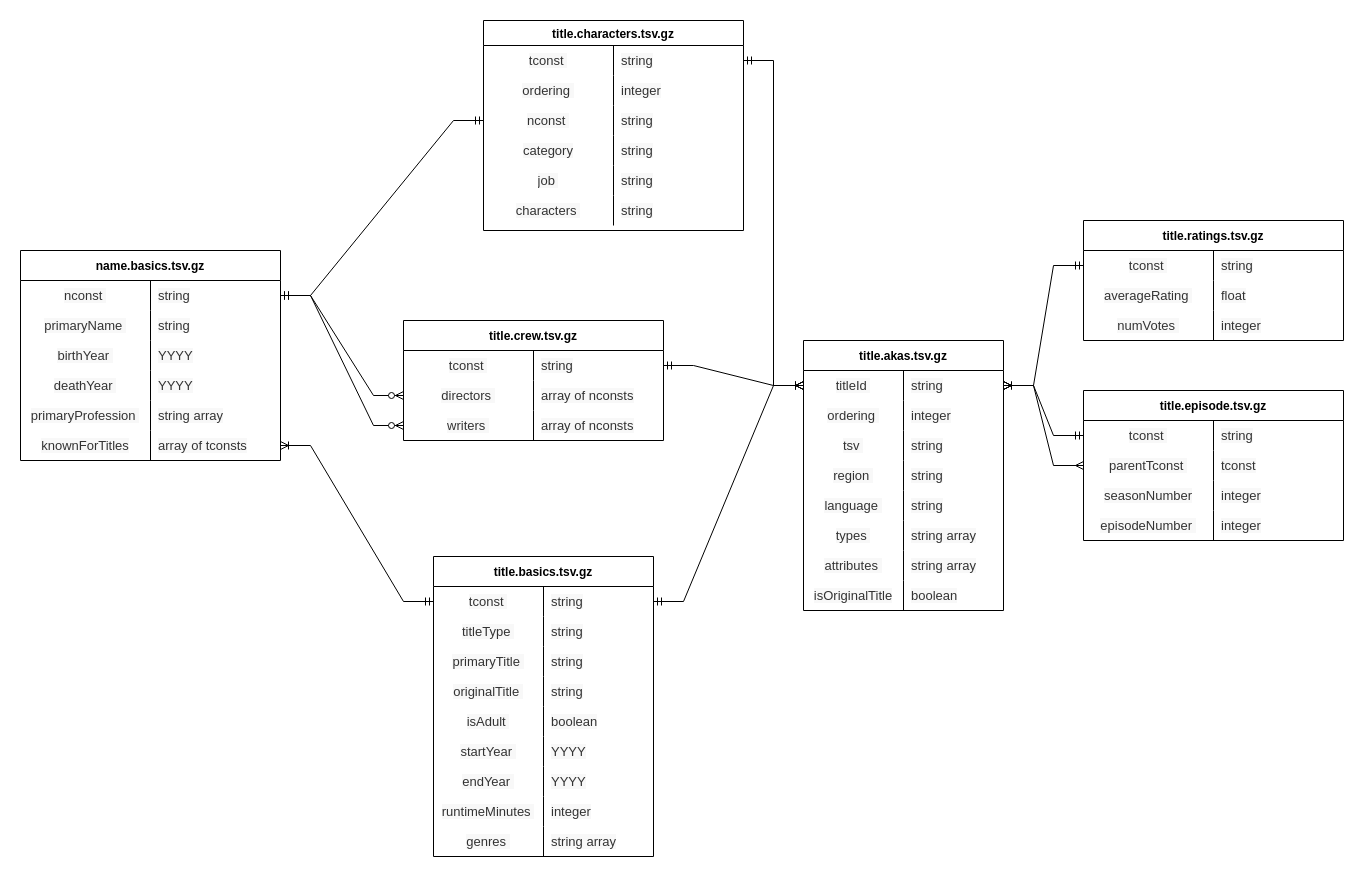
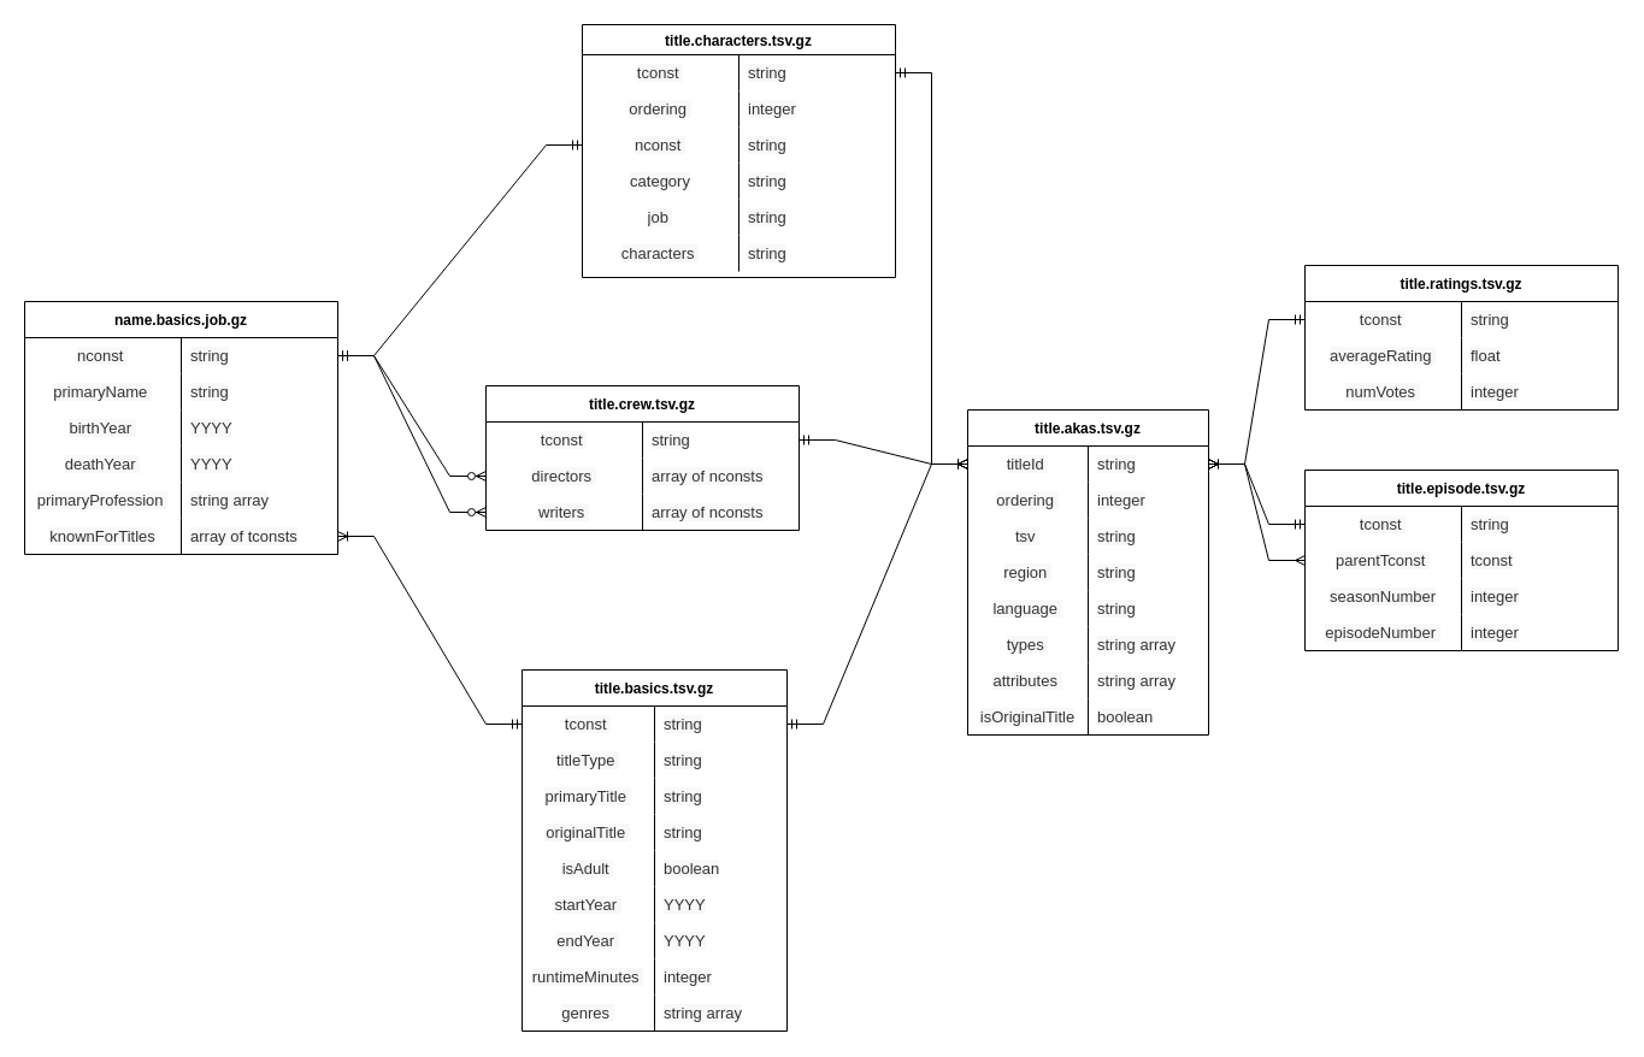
- <mxCell id="114" value="name.basics.tsv.gz" style="shape=table;startSize=30;container=1;collapsible=0;childLayout=tableLayout;fixedRows=1;rowLines=0;fontStyle=1;shadow=0;" parent="1" vertex="1"><mxGeometry x="20" y="250" width="260" height="210" as="geometry" /></mxCell>
+ <mxCell id="114" value="name.basics.job.gz" style="shape=table;startSize=30;container=1;collapsible=0;childLayout=tableLayout;fixedRows=1;rowLines=0;fontStyle=1;shadow=0;" parent="1" vertex="1"><mxGeometry x="20" y="250" width="260" height="210" as="geometry" /></mxCell>
